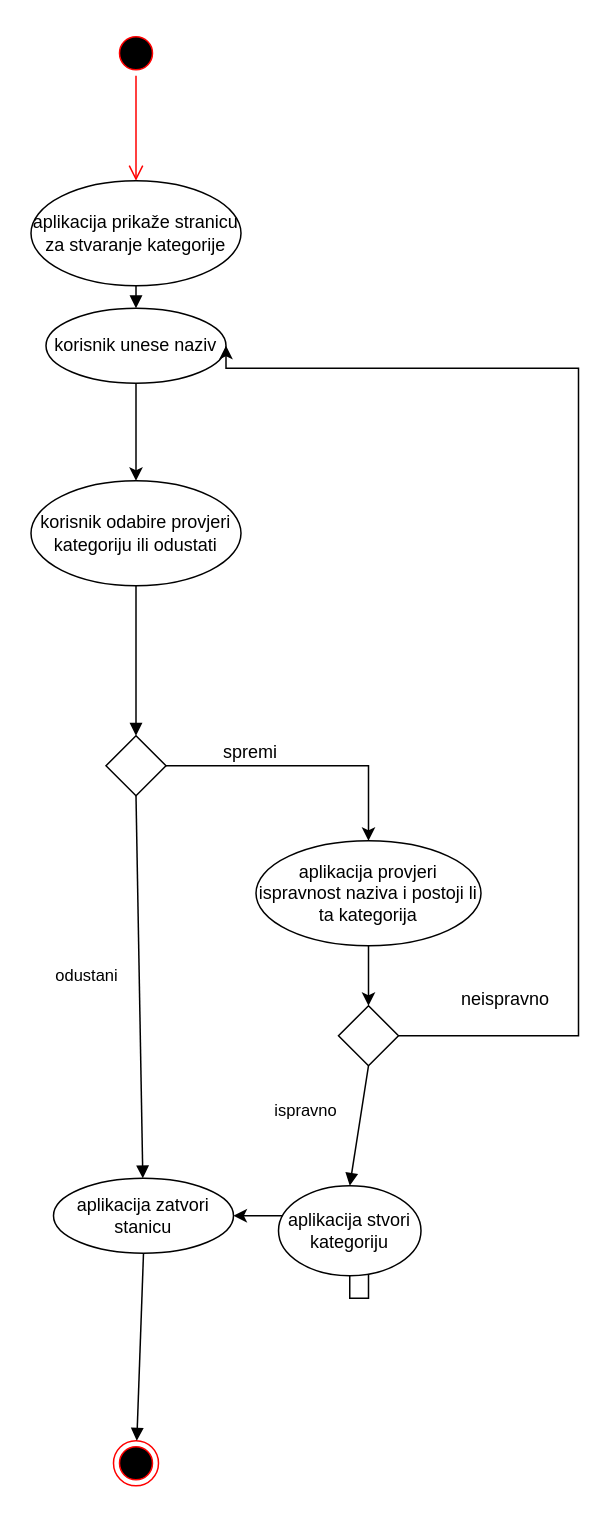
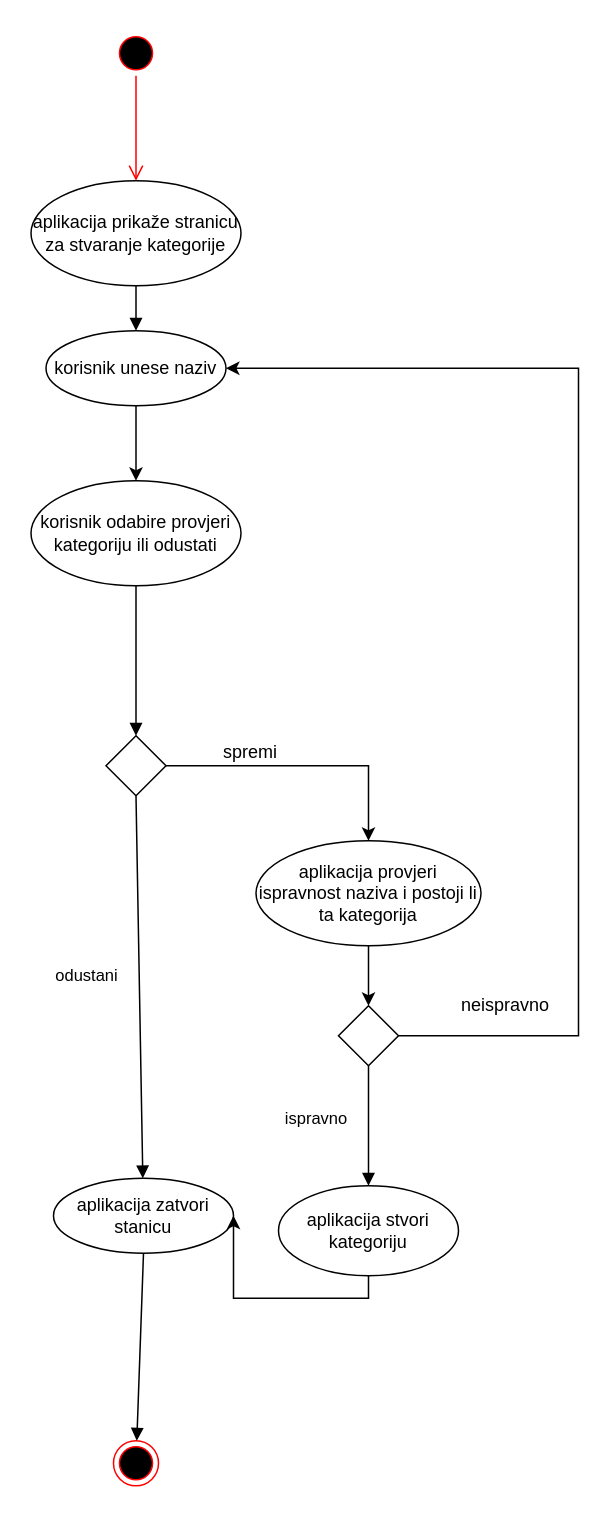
- <mxCell id="6" value="korisnik unese naziv" style="ellipse;whiteSpace=wrap;html=1;" parent="1" vertex="1"><mxGeometry x="30" y="205" width="120" height="50" as="geometry" /></mxCell>
+ <mxCell id="6" value="korisnik unese naziv" style="ellipse;whiteSpace=wrap;html=1;" parent="1" vertex="1"><mxGeometry x="30" y="220" width="120" height="50" as="geometry" /></mxCell>
- <mxCell id="21" value="aplikacija stvori kategoriju" style="ellipse;whiteSpace=wrap;html=1;strokeWidth=1;" parent="1" vertex="1"><mxGeometry x="185" y="790" width="95" height="60" as="geometry" /></mxCell>
+ <mxCell id="21" value="aplikacija stvori kategoriju" style="ellipse;whiteSpace=wrap;html=1;strokeWidth=1;" parent="1" vertex="1"><mxGeometry x="185" y="790" width="120" height="60" as="geometry" /></mxCell>
